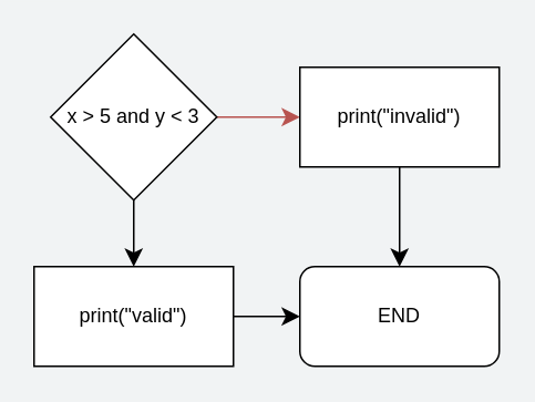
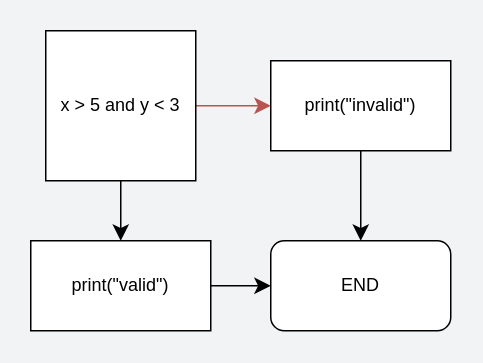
- <mxCell id="4" value="x &amp;gt; 5 and y &amp;lt; 3" style="rhombus;whiteSpace=wrap;html=1;" vertex="1" parent="1"><mxGeometry x="30" y="20" width="100" height="100" as="geometry" /></mxCell>
+ <mxCell id="4" value="x &amp;gt; 5 and y &amp;lt; 3" style="whiteSpace=wrap;html=1;rounded=0;" vertex="1" parent="1"><mxGeometry x="30" y="20" width="100" height="100" as="geometry" /></mxCell>
